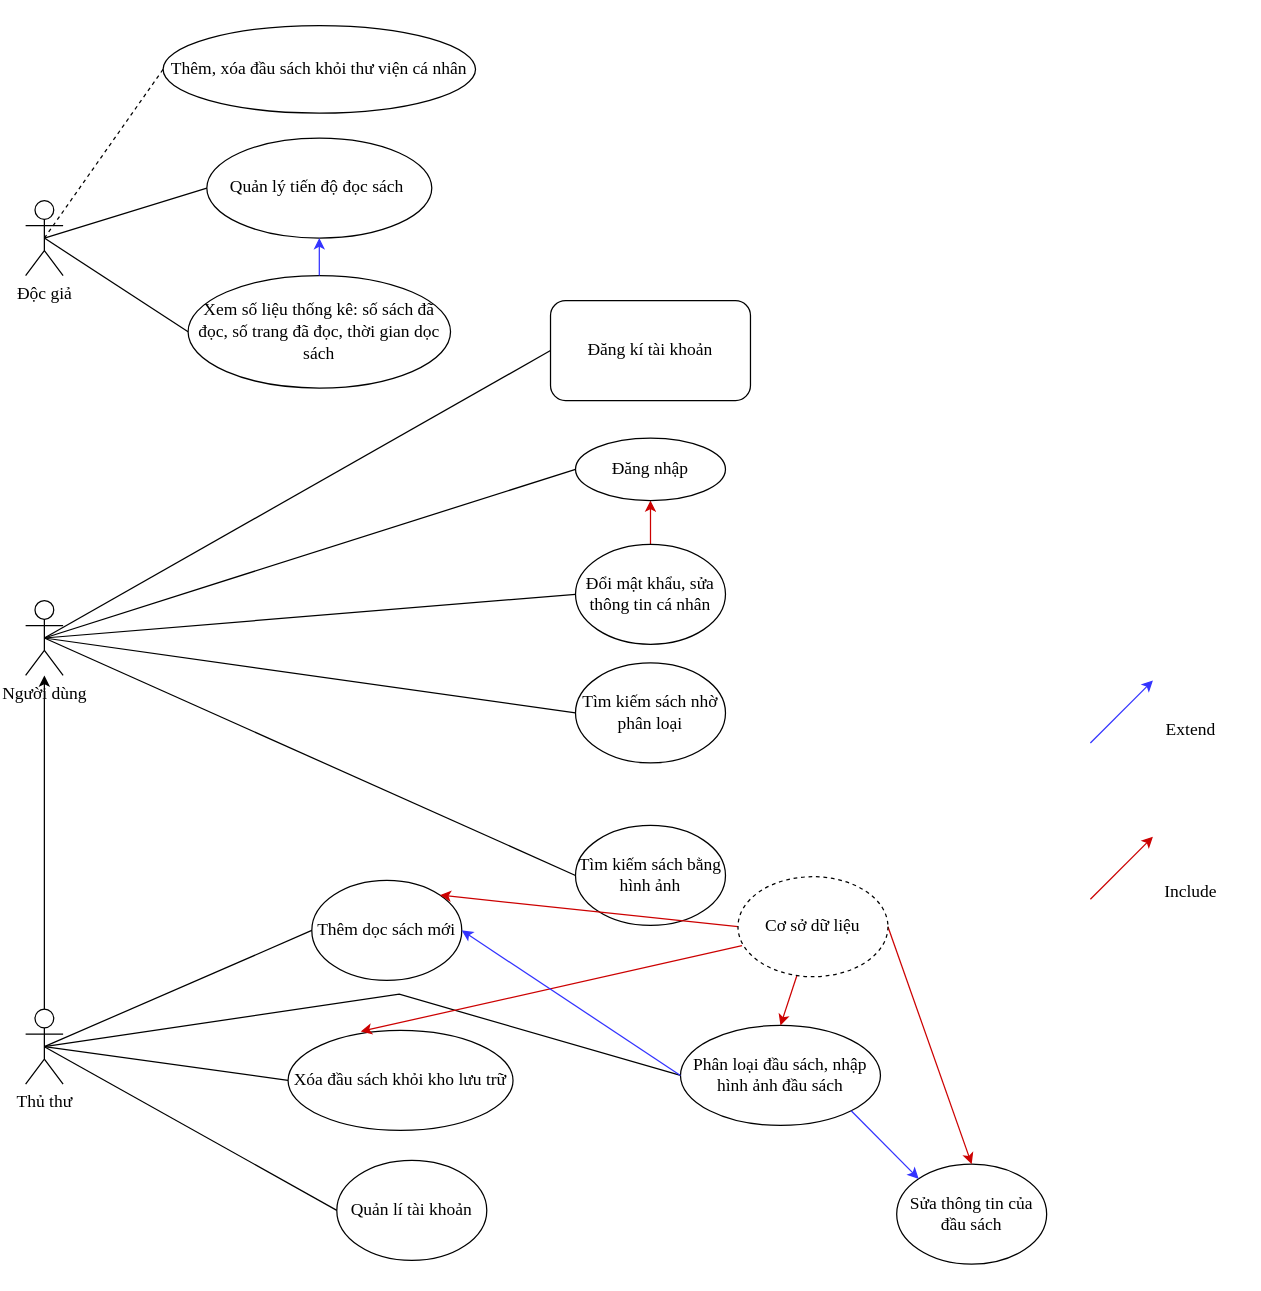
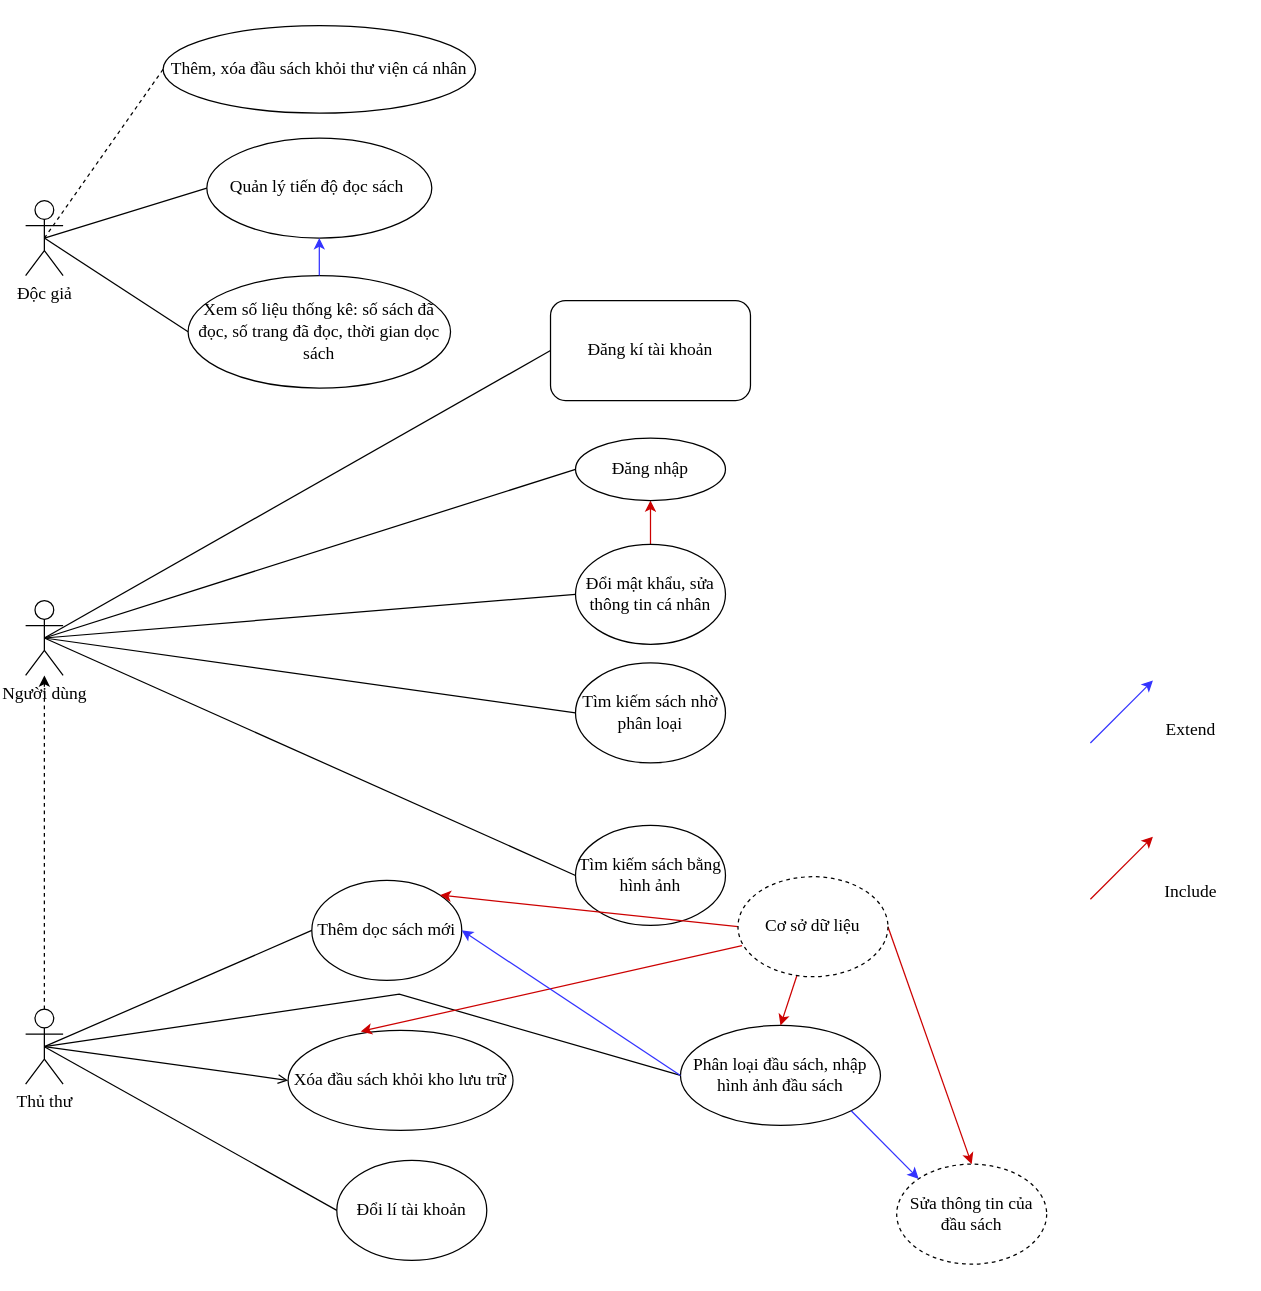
- <mxCell id="31" value="" style="endArrow=classic;html=1;rounded=0;exitX=0.5;exitY=0;exitDx=0;exitDy=0;exitPerimeter=0;" edge="1" parent="1" source="26" target="19"><mxGeometry width="50" height="50" relative="1" as="geometry"><mxPoint x="40" y="1010" as="sourcePoint" /><mxPoint x="90" y="960" as="targetPoint" /></mxGeometry></mxCell>
+ <mxCell id="31" value="" style="endArrow=classic;html=1;rounded=0;exitX=0.5;exitY=0;exitDx=0;exitDy=0;exitPerimeter=0;dashed=1;" edge="1" parent="1" source="26" target="19"><mxGeometry width="50" height="50" relative="1" as="geometry"><mxPoint x="40" y="1010" as="sourcePoint" /><mxPoint x="90" y="960" as="targetPoint" /></mxGeometry></mxCell>
- <mxCell id="29" value="" style="endArrow=none;html=1;rounded=0;entryX=0;entryY=0.5;entryDx=0;entryDy=0;exitX=0.5;exitY=0.5;exitDx=0;exitDy=0;exitPerimeter=0;" edge="1" parent="1" source="26" target="13"><mxGeometry width="50" height="50" relative="1" as="geometry"><mxPoint x="110" y="957" as="sourcePoint" /><mxPoint x="160" y="907" as="targetPoint" /></mxGeometry></mxCell>
+ <mxCell id="29" value="" style="endArrow=open;html=1;rounded=0;entryX=0;entryY=0.5;entryDx=0;entryDy=0;exitX=0.5;exitY=0.5;exitDx=0;exitDy=0;exitPerimeter=0;" edge="1" parent="1" source="26" target="13"><mxGeometry width="50" height="50" relative="1" as="geometry"><mxPoint x="110" y="957" as="sourcePoint" /><mxPoint x="160" y="907" as="targetPoint" /></mxGeometry></mxCell>
- <mxCell id="14" value="Quản lí tài khoản" style="ellipse;whiteSpace=wrap;html=1;fontFamily=Times New Roman;fontSize=14;" vertex="1" parent="1"><mxGeometry x="269" y="928" width="120" height="80" as="geometry" /></mxCell>
+ <mxCell id="14" value="Đổi lí tài khoản" style="ellipse;whiteSpace=wrap;html=1;fontFamily=Times New Roman;fontSize=14;" vertex="1" parent="1"><mxGeometry x="269" y="928" width="120" height="80" as="geometry" /></mxCell>
- <mxCell id="12" value="Sửa thông tin của đầu sách" style="ellipse;whiteSpace=wrap;html=1;fontFamily=Times New Roman;fontSize=14;" vertex="1" parent="1"><mxGeometry x="717" y="931" width="120" height="80" as="geometry" /></mxCell>
+ <mxCell id="12" value="Sửa thông tin của đầu sách" style="ellipse;whiteSpace=wrap;html=1;fontFamily=Times New Roman;fontSize=14;dashed=1;" vertex="1" parent="1"><mxGeometry x="717" y="931" width="120" height="80" as="geometry" /></mxCell>
